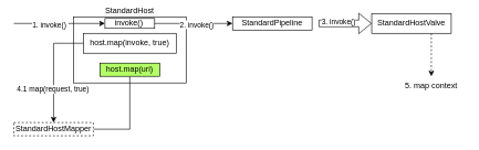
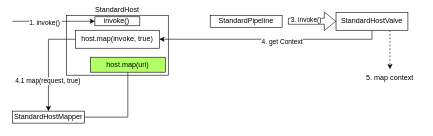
- <mxCell id="3" value="" style="edgeStyle=orthogonalEdgeStyle;rounded=0;orthogonalLoop=1;jettySize=auto;html=1;exitX=1;exitY=0.5;exitDx=0;exitDy=0;" edge="1" parent="1" source="7" target="8"><mxGeometry relative="1" as="geometry" /></mxCell>
- <mxCell id="4" value="2. invoke()" style="edgeLabel;html=1;align=center;verticalAlign=middle;resizable=0;points=[];" vertex="1" connectable="0" parent="3"><mxGeometry x="0.075" y="-1" relative="1" as="geometry"><mxPoint as="offset" /></mxGeometry></mxCell>
+ <mxCell id="11" style="edgeStyle=orthogonalEdgeStyle;rounded=0;orthogonalLoop=1;jettySize=auto;html=1;exitX=0.5;exitY=1;exitDx=0;exitDy=0;entryX=1;entryY=0.5;entryDx=0;entryDy=0;" edge="1" parent="1" source="14" target="17"><mxGeometry relative="1" as="geometry"><Array as="points"><mxPoint x="620" y="65" /></Array></mxGeometry></mxCell>
+ <mxCell id="12" value="4. get Context" style="edgeLabel;html=1;align=center;verticalAlign=middle;resizable=0;points=[];" vertex="1" connectable="0" parent="11"><mxGeometry x="-0.104" y="3" relative="1" as="geometry"><mxPoint as="offset" /></mxGeometry></mxCell>
- <mxCell id="20" value="host.map(uri)" style="text;html=1;strokeColor=default;fillColor=#B3FF66;align=center;verticalAlign=middle;whiteSpace=wrap;rounded=0;" vertex="1" parent="1"><mxGeometry x="150" y="95" width="90" height="20" as="geometry" /></mxCell>
+ <mxCell id="20" value="host.map(uri)" style="text;html=1;strokeColor=default;fillColor=#B3FF66;align=center;verticalAlign=middle;whiteSpace=wrap;rounded=0;" vertex="1" parent="1"><mxGeometry x="150" y="95" width="125" height="25" as="geometry" /></mxCell>
- <mxCell id="19" value="StandardHostMapper" style="rounded=0;whiteSpace=wrap;html=1;dashed=1;" vertex="1" parent="1"><mxGeometry x="20" y="185" width="120" height="20" as="geometry" /></mxCell>
+ <mxCell id="19" value="StandardHostMapper" style="rounded=0;whiteSpace=wrap;html=1;" vertex="1" parent="1"><mxGeometry x="20" y="185" width="120" height="20" as="geometry" /></mxCell>
